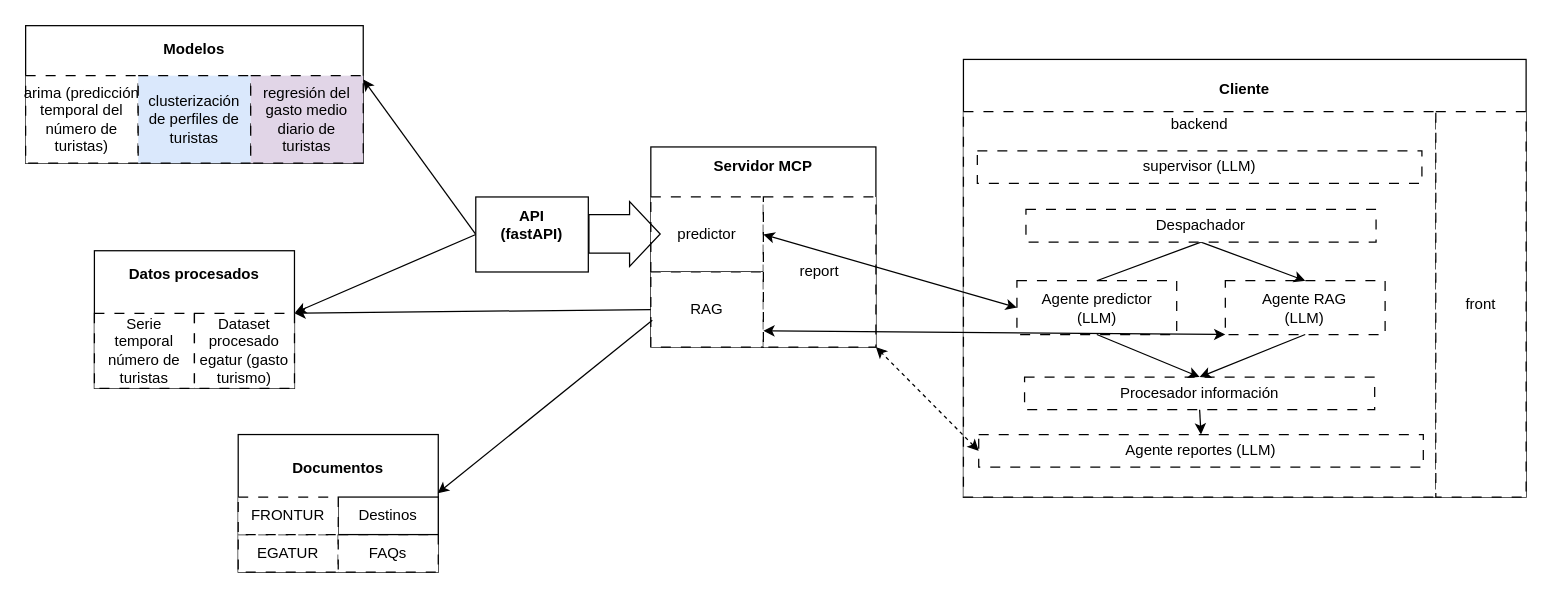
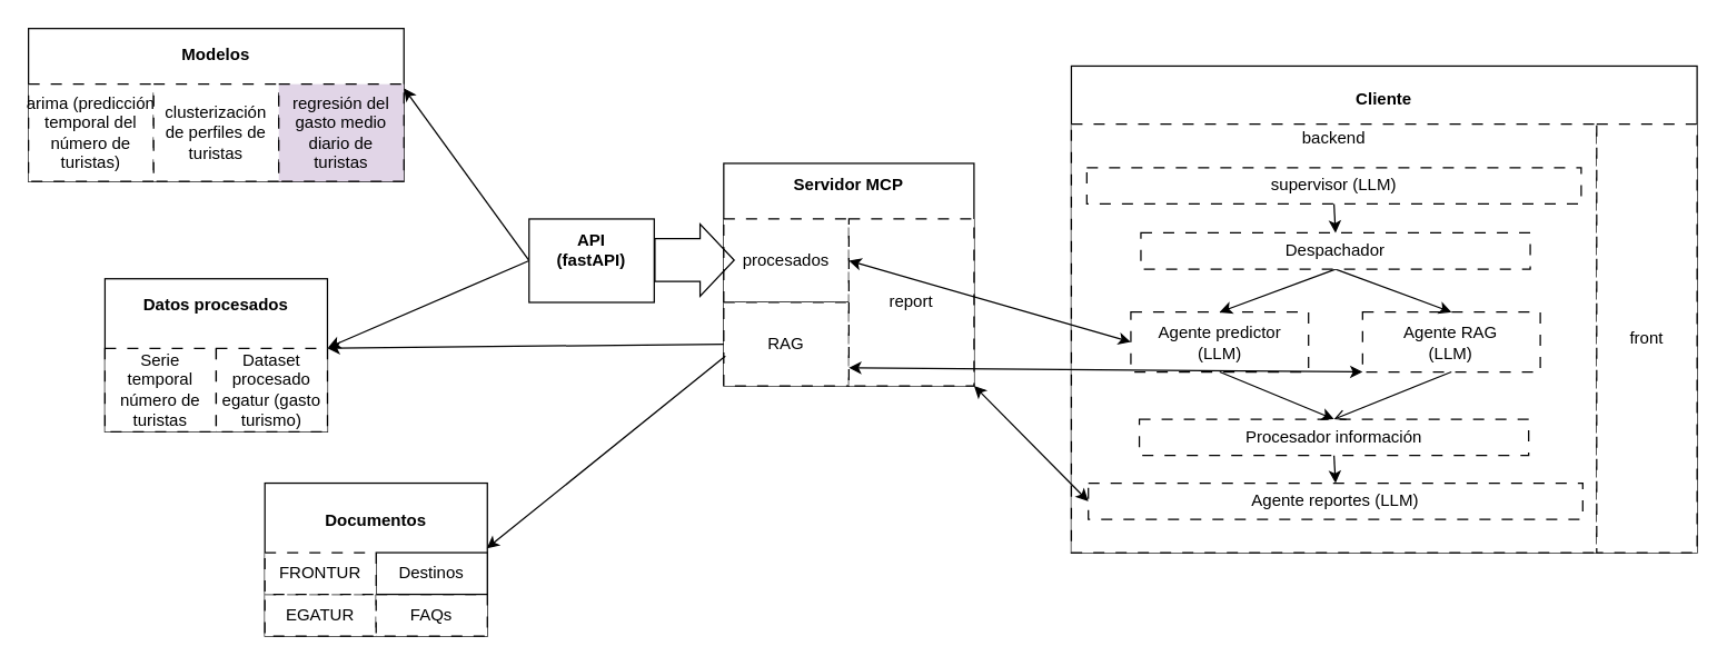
- <mxCell id="9" value="clusterización de perfiles de turistas" style="rounded=0;whiteSpace=wrap;html=1;container=0;dashed=1;dashPattern=8 8;fillColor=#dae8fc;" parent="6" vertex="1"><mxGeometry x="90" y="40" width="90" height="70" as="geometry" /></mxCell>
+ <mxCell id="9" value="clusterización de perfiles de turistas" style="rounded=0;whiteSpace=wrap;html=1;container=0;dashed=1;dashPattern=8 8;" parent="6" vertex="1"><mxGeometry x="90" y="40" width="90" height="70" as="geometry" /></mxCell>
+ <mxCell id="27" value="" style="endArrow=classic;html=1;rounded=0;exitX=0.5;exitY=1;exitDx=0;exitDy=0;entryX=0.5;entryY=0;entryDx=0;entryDy=0;" edge="1" parent="16" source="20" target="26"><mxGeometry width="50" height="50" relative="1" as="geometry"><mxPoint x="-10" y="220" as="sourcePoint" /><mxPoint x="40" y="170" as="targetPoint" /></mxGeometry></mxCell>
- <mxCell id="13" value="predictor" style="rounded=0;whiteSpace=wrap;html=1;container=0;dashed=1;dashPattern=8 8;" parent="11" vertex="1"><mxGeometry y="40" width="90" height="60" as="geometry" /></mxCell>
+ <mxCell id="13" value="procesados" style="rounded=0;whiteSpace=wrap;html=1;container=0;dashed=1;dashPattern=8 8;" parent="11" vertex="1"><mxGeometry y="40" width="90" height="60" as="geometry" /></mxCell>
- <mxCell id="23" value="" style="endArrow=none;html=1;rounded=0;entryX=0.5;entryY=0;entryDx=0;entryDy=0;exitX=0.5;exitY=1;exitDx=0;exitDy=0;" edge="1" parent="16" source="26" target="21"><mxGeometry width="50" height="50" relative="1" as="geometry"><mxPoint x="27.778" y="219.333" as="sourcePoint" /><mxPoint x="83.333" y="167.111" as="targetPoint" /></mxGeometry></mxCell>
+ <mxCell id="23" value="" style="endArrow=classic;html=1;rounded=0;entryX=0.5;entryY=0;entryDx=0;entryDy=0;exitX=0.5;exitY=1;exitDx=0;exitDy=0;" edge="1" parent="16" source="26" target="21"><mxGeometry width="50" height="50" relative="1" as="geometry"><mxPoint x="27.778" y="219.333" as="sourcePoint" /><mxPoint x="83.333" y="167.111" as="targetPoint" /></mxGeometry></mxCell>
- <mxCell id="31" value="" style="endArrow=classic;html=1;rounded=0;exitX=0.5;exitY=1;exitDx=0;exitDy=0;entryX=0.5;entryY=0;entryDx=0;entryDy=0;" edge="1" parent="16" source="22" target="28"><mxGeometry width="50" height="50" relative="1" as="geometry"><mxPoint x="-10" y="220" as="sourcePoint" /><mxPoint x="40" y="170" as="targetPoint" /></mxGeometry></mxCell>
+ <mxCell id="31" value="" style="endArrow=open;html=1;rounded=0;exitX=0.5;exitY=1;exitDx=0;exitDy=0;entryX=0.5;entryY=0;entryDx=0;entryDy=0;" edge="1" parent="16" source="22" target="28"><mxGeometry width="50" height="50" relative="1" as="geometry"><mxPoint x="-10" y="220" as="sourcePoint" /><mxPoint x="40" y="170" as="targetPoint" /></mxGeometry></mxCell>
- <mxCell id="46" value="" style="endArrow=classic;startArrow=classic;html=1;rounded=0;entryX=1;entryY=1;entryDx=0;entryDy=0;exitX=0;exitY=0.5;exitDx=0;exitDy=0;dashed=1;" edge="1" parent="1" source="25" target="15"><mxGeometry width="50" height="50" relative="1" as="geometry"><mxPoint x="760" y="267" as="sourcePoint" /><mxPoint x="810" y="217" as="targetPoint" /></mxGeometry></mxCell>
+ <mxCell id="46" value="" style="endArrow=classic;startArrow=classic;html=1;rounded=0;entryX=1;entryY=1;entryDx=0;entryDy=0;exitX=0;exitY=0.5;exitDx=0;exitDy=0;" edge="1" parent="1" source="25" target="15"><mxGeometry width="50" height="50" relative="1" as="geometry"><mxPoint x="760" y="267" as="sourcePoint" /><mxPoint x="810" y="217" as="targetPoint" /></mxGeometry></mxCell>
